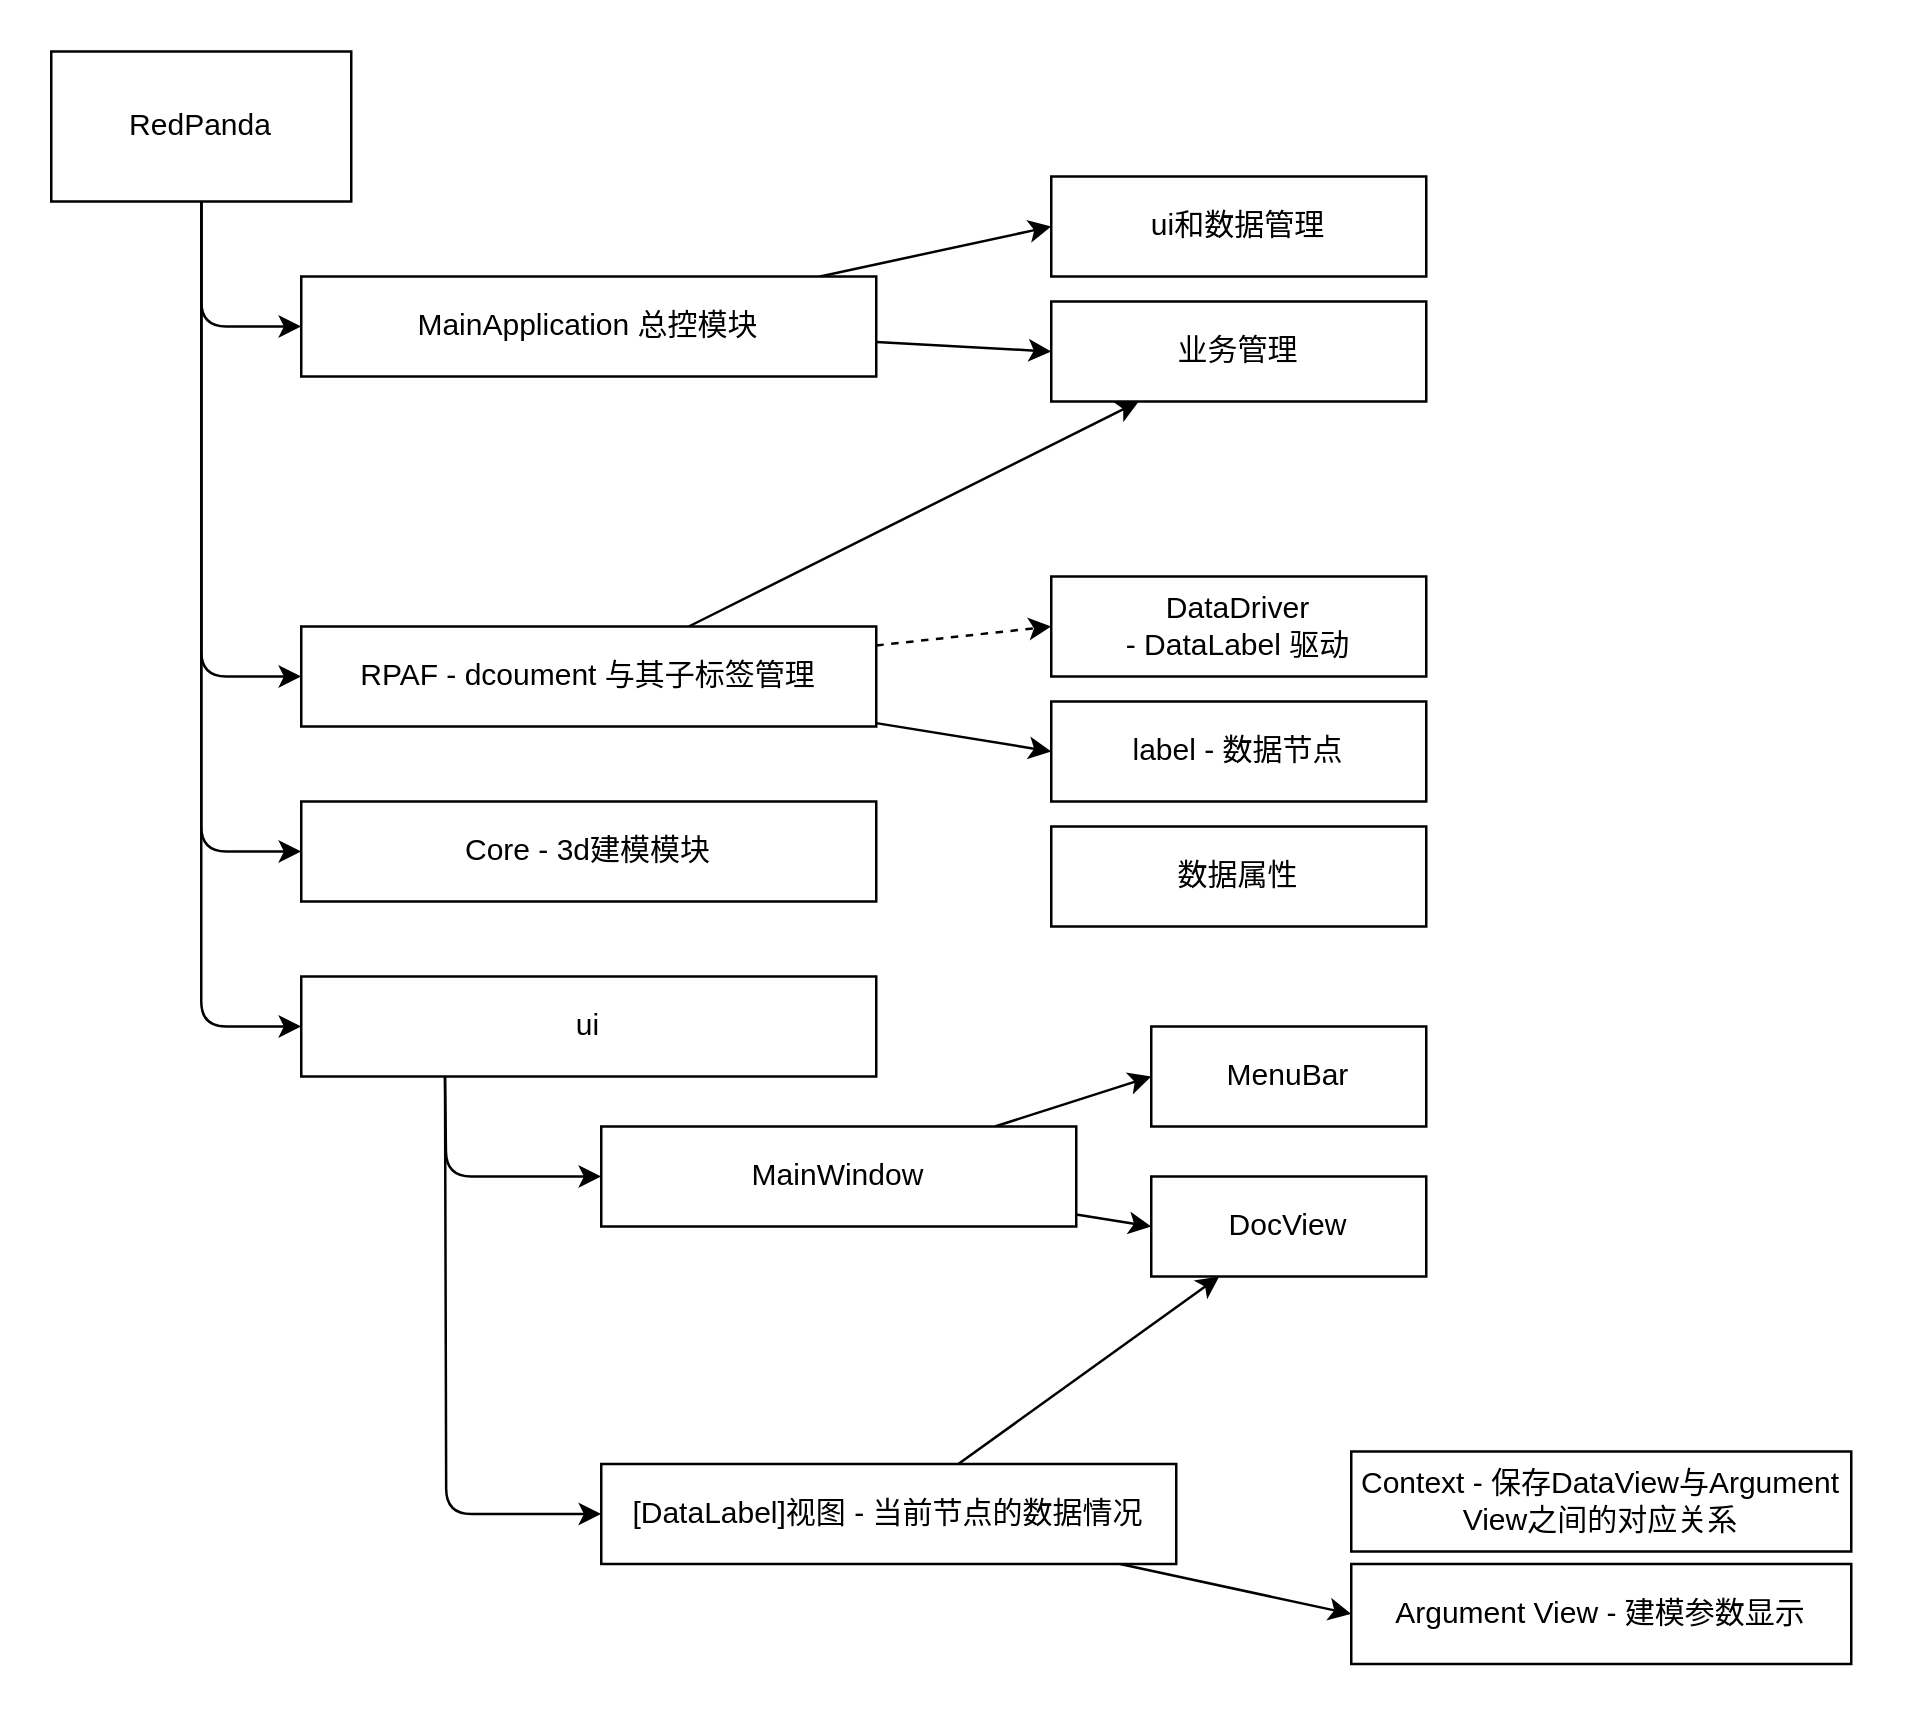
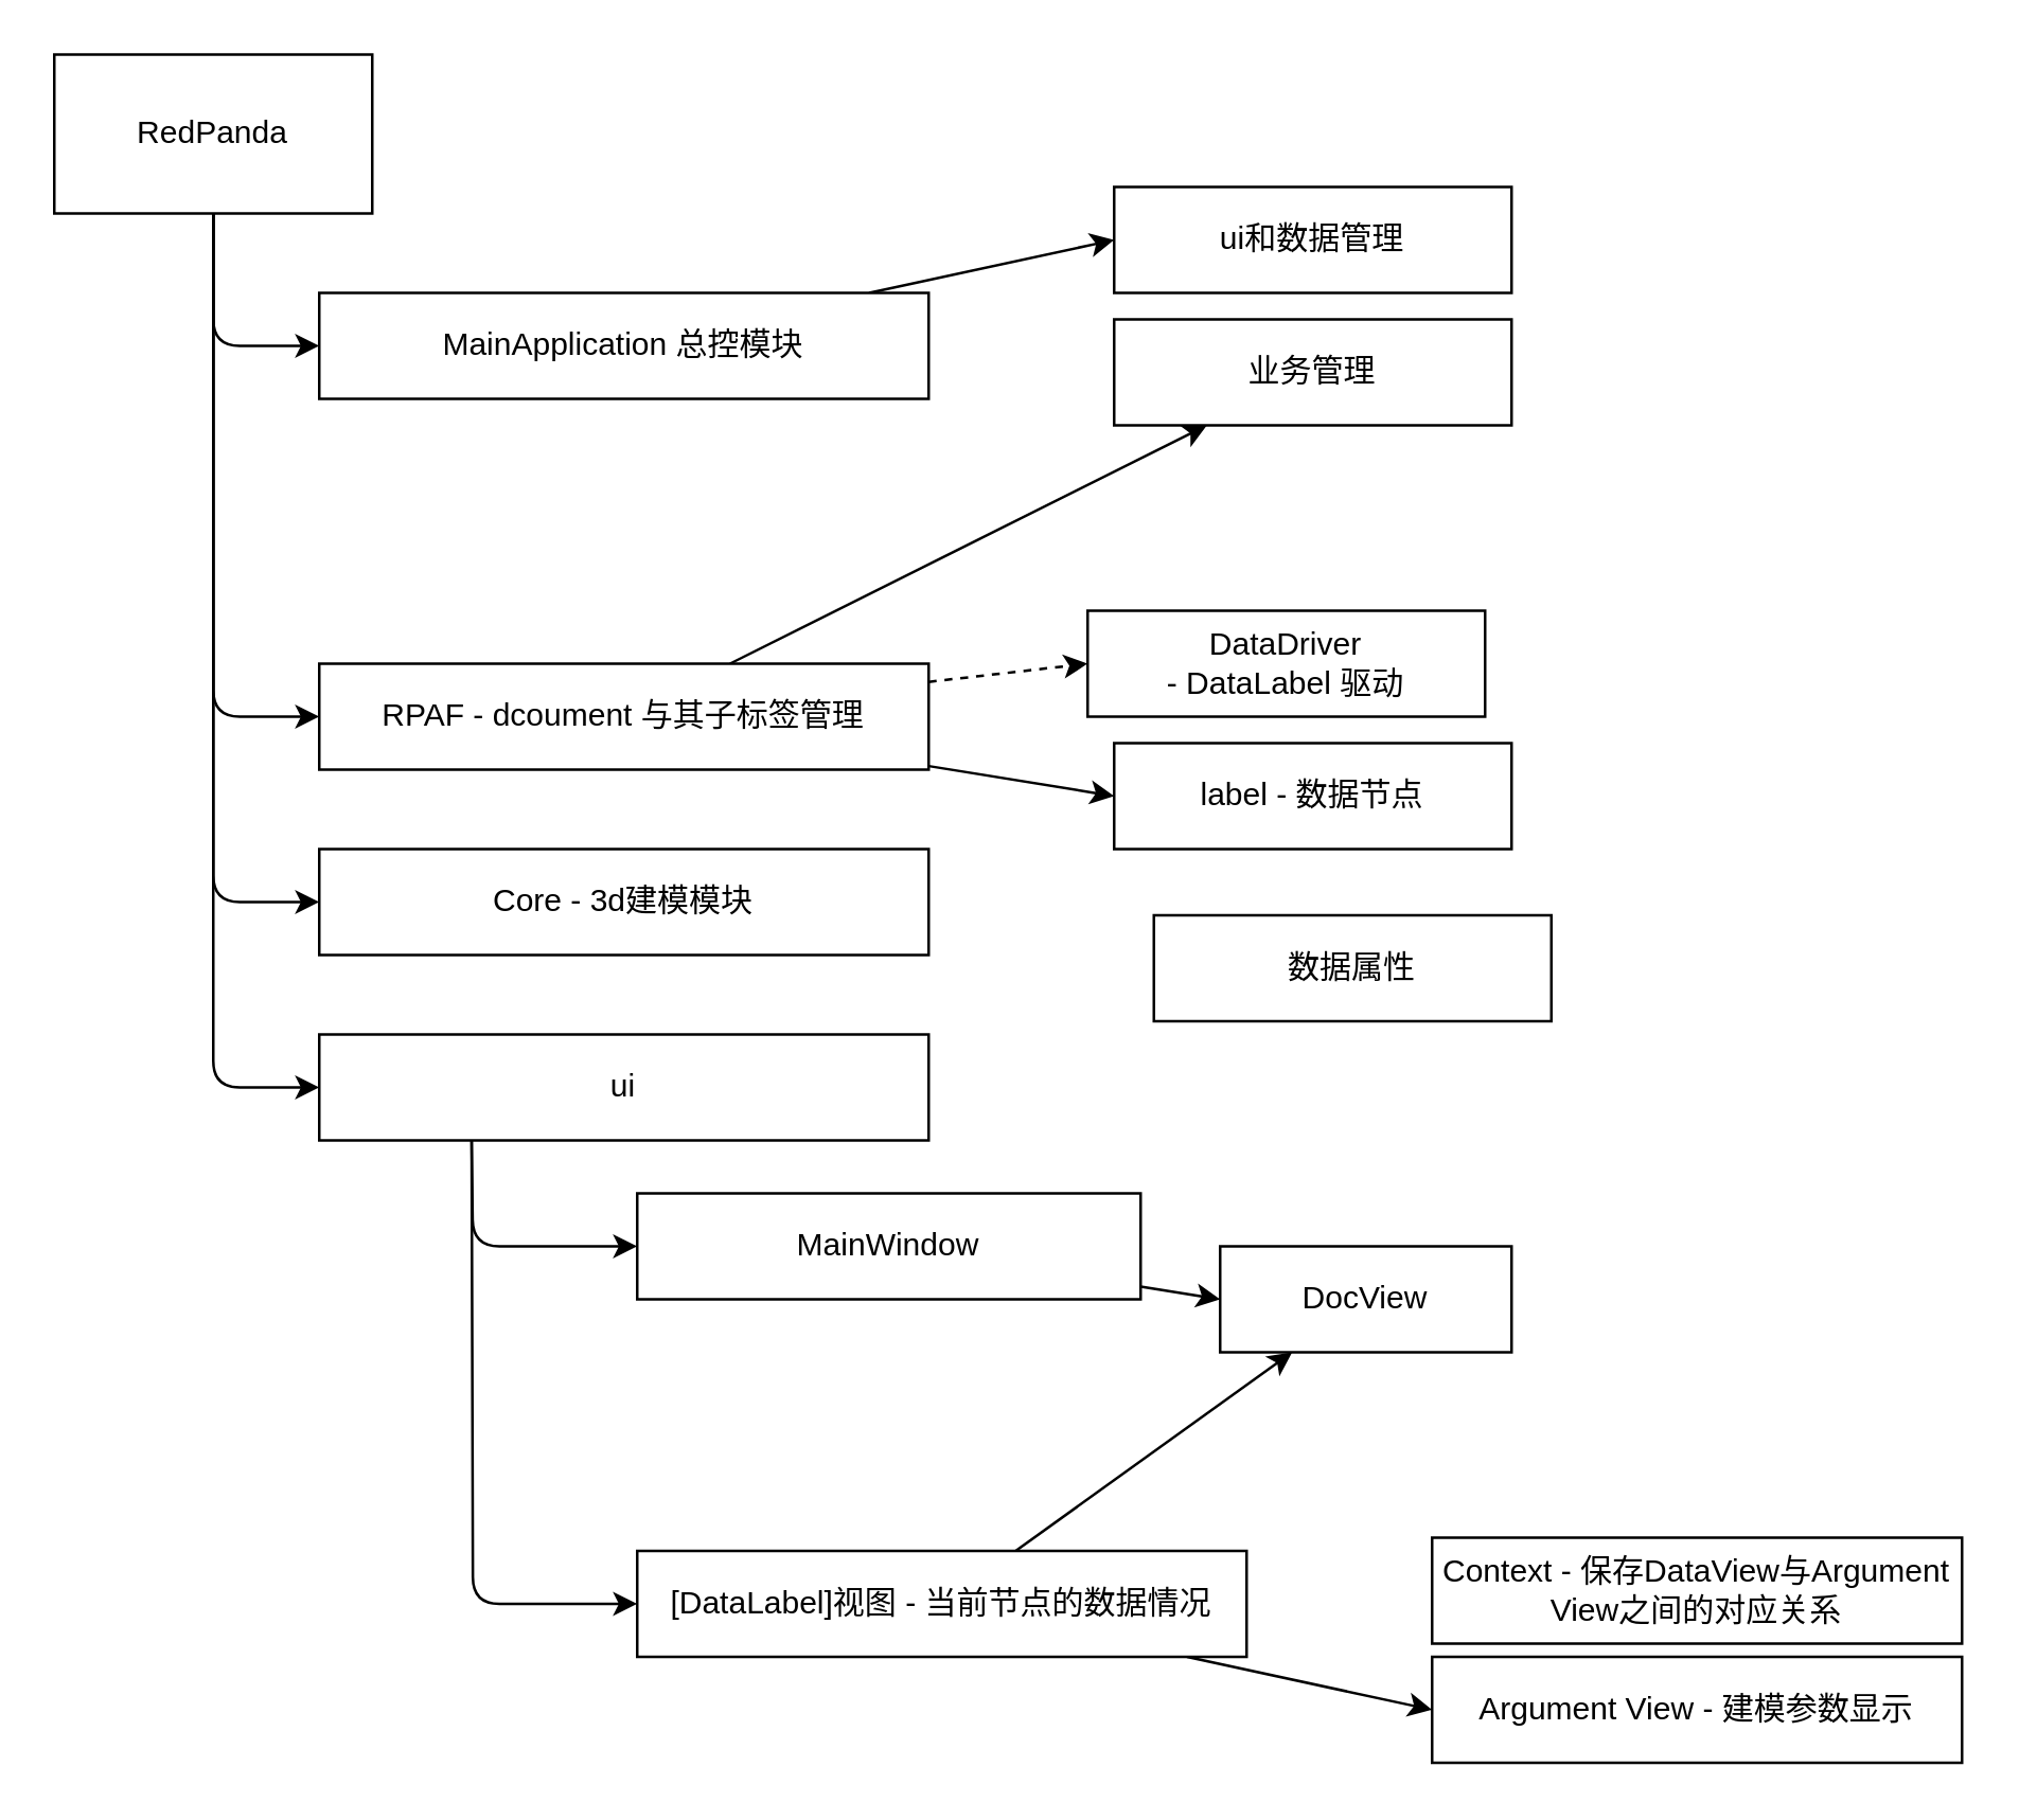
- <mxCell id="8" style="edgeStyle=none;html=1;entryX=0;entryY=0.5;entryDx=0;entryDy=0;" parent="1" source="9" target="18" edge="1"><mxGeometry relative="1" as="geometry" /></mxCell>
- <mxCell id="29" value="DataDriver &lt;br&gt;- DataLabel 驱动" style="rounded=0;whiteSpace=wrap;html=1;" parent="1" vertex="1"><mxGeometry x="420" y="230" width="150" height="40" as="geometry" /></mxCell>
+ <mxCell id="29" value="DataDriver &lt;br&gt;- DataLabel 驱动" style="rounded=0;whiteSpace=wrap;html=1;" parent="1" vertex="1"><mxGeometry x="410" y="230" width="150" height="40" as="geometry" /></mxCell>
- <mxCell id="32" value="数据属性" style="rounded=0;whiteSpace=wrap;html=1;" parent="1" vertex="1"><mxGeometry x="420" y="330" width="150" height="40" as="geometry" /></mxCell>
+ <mxCell id="32" value="数据属性" style="rounded=0;whiteSpace=wrap;html=1;" parent="1" vertex="1"><mxGeometry x="435" y="345" width="150" height="40" as="geometry" /></mxCell>
- <mxCell id="26" value="MenuBar" style="rounded=0;whiteSpace=wrap;html=1;" parent="1" vertex="1"><mxGeometry x="460" y="410" width="110" height="40" as="geometry" /></mxCell>
- <mxCell id="23" style="edgeStyle=none;html=1;entryX=0;entryY=0.5;entryDx=0;entryDy=0;" parent="1" source="25" target="26" edge="1"><mxGeometry relative="1" as="geometry" /></mxCell>
